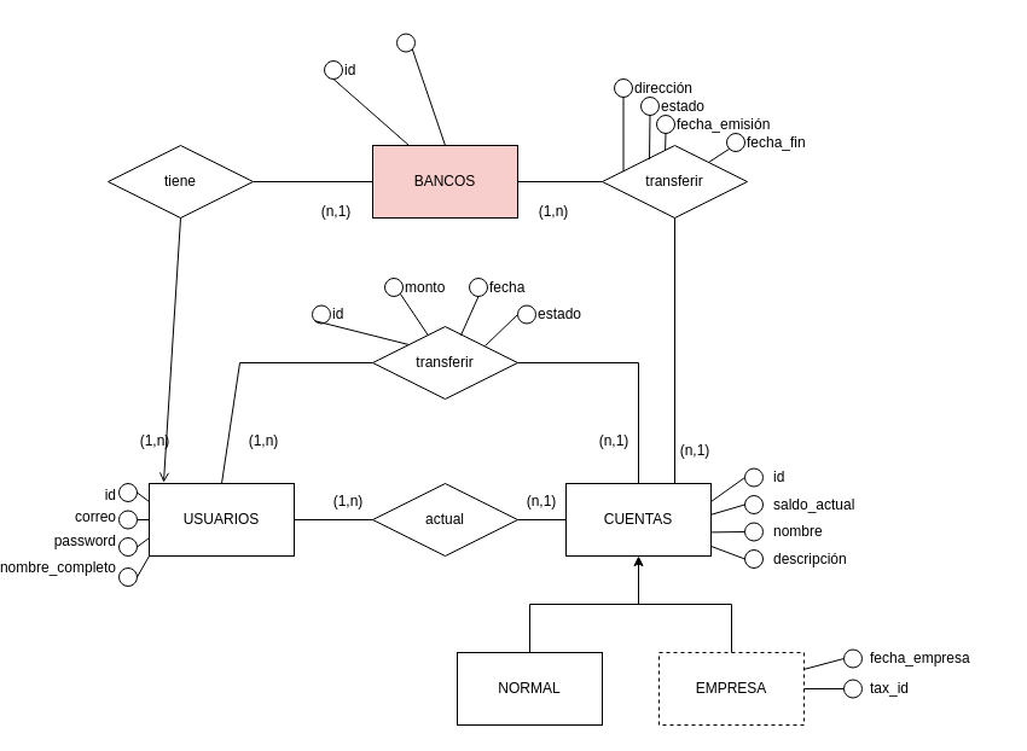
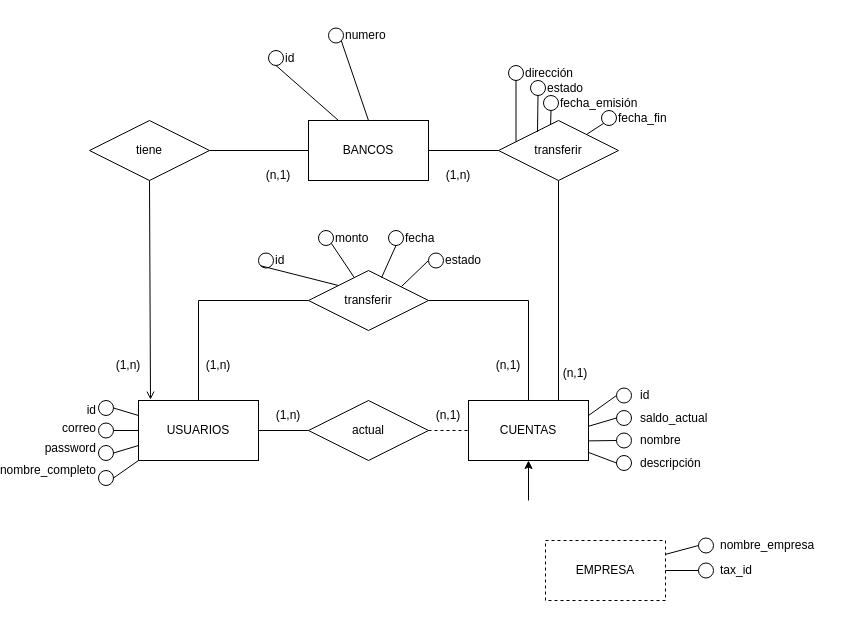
+ <mxCell id="74" value="numero" style="text;html=1;strokeColor=none;fillColor=none;align=left;verticalAlign=middle;whiteSpace=wrap;rounded=0;" vertex="1" parent="1"><mxGeometry x="325" y="20" width="60" height="30" as="geometry" /></mxCell>
- <mxCell id="60" value="BANCOS" style="rounded=0;whiteSpace=wrap;html=1;fillColor=#f8cecc;" vertex="1" parent="1"><mxGeometry x="290" y="120" width="120" height="60" as="geometry" /></mxCell>
+ <mxCell id="60" value="BANCOS" style="rounded=0;whiteSpace=wrap;html=1;" vertex="1" parent="1"><mxGeometry x="290" y="120" width="120" height="60" as="geometry" /></mxCell>
- <mxCell id="2" value="USUARIOS" style="rounded=0;whiteSpace=wrap;html=1;" vertex="1" parent="1"><mxGeometry x="105" y="400" width="120" height="60" as="geometry" /></mxCell>
+ <mxCell id="2" value="USUARIOS" style="rounded=0;whiteSpace=wrap;html=1;" vertex="1" parent="1"><mxGeometry x="120" y="400" width="120" height="60" as="geometry" /></mxCell>
- <mxCell id="11" value="" style="endArrow=none;html=1;rounded=0;exitX=1;exitY=0.5;exitDx=0;exitDy=0;entryX=0;entryY=0.5;entryDx=0;entryDy=0;" edge="1" parent="1" source="9" target="8"><mxGeometry width="50" height="50" relative="1" as="geometry"><mxPoint x="250" y="440" as="sourcePoint" /><mxPoint x="300" y="440" as="targetPoint" /></mxGeometry></mxCell>
+ <mxCell id="11" value="" style="endArrow=none;html=1;rounded=0;exitX=1;exitY=0.5;exitDx=0;exitDy=0;entryX=0;entryY=0.5;entryDx=0;entryDy=0;dashed=1;" edge="1" parent="1" source="9" target="8"><mxGeometry width="50" height="50" relative="1" as="geometry"><mxPoint x="250" y="440" as="sourcePoint" /><mxPoint x="300" y="440" as="targetPoint" /></mxGeometry></mxCell>
- <mxCell id="14" value="" style="endArrow=none;html=1;rounded=0;exitX=0.5;exitY=0;exitDx=0;exitDy=0;entryX=0.5;entryY=0;entryDx=0;entryDy=0;" edge="1" parent="1" source="12" target="13"><mxGeometry width="50" height="50" relative="1" as="geometry"><mxPoint x="390" y="450" as="sourcePoint" /><mxPoint x="440" y="400" as="targetPoint" /><Array as="points"><mxPoint x="420" y="500" /><mxPoint x="587" y="500" /></Array></mxGeometry></mxCell>
- <mxCell id="20" value="fecha_empresa" style="text;html=1;strokeColor=none;fillColor=none;align=left;verticalAlign=middle;whiteSpace=wrap;rounded=0;" vertex="1" parent="1"><mxGeometry x="700" y="530" width="110" height="30" as="geometry" /></mxCell>
+ <mxCell id="20" value="nombre_empresa" style="text;html=1;strokeColor=none;fillColor=none;align=left;verticalAlign=middle;whiteSpace=wrap;rounded=0;" vertex="1" parent="1"><mxGeometry x="700" y="530" width="110" height="30" as="geometry" /></mxCell>
- <mxCell id="12" value="NORMAL" style="rounded=0;whiteSpace=wrap;html=1;" vertex="1" parent="1"><mxGeometry x="360" y="540" width="120" height="60" as="geometry" /></mxCell>
